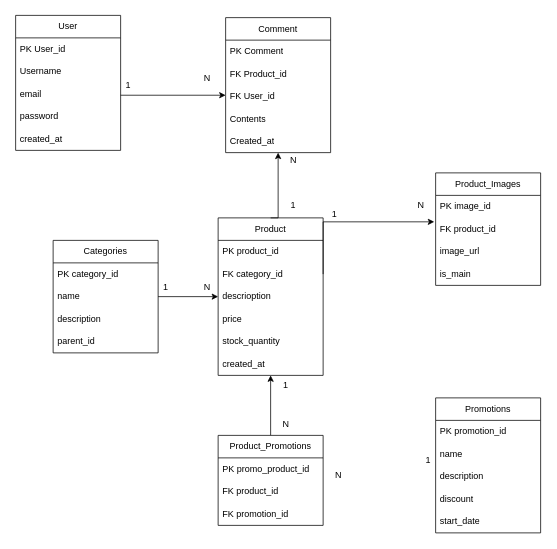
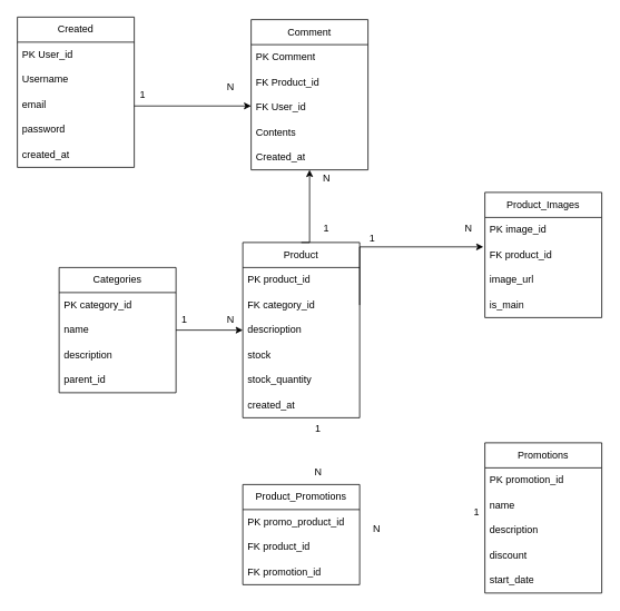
- <mxCell id="2" value="User" style="swimlane;fontStyle=0;childLayout=stackLayout;horizontal=1;startSize=30;horizontalStack=0;resizeParent=1;resizeParentMax=0;resizeLast=0;collapsible=1;marginBottom=0;whiteSpace=wrap;html=1;" vertex="1" parent="1"><mxGeometry x="20" y="20" width="140" height="180" as="geometry"><mxRectangle x="60" y="170" width="70" height="30" as="alternateBounds" /></mxGeometry></mxCell>
+ <mxCell id="2" value="Created" style="swimlane;fontStyle=0;childLayout=stackLayout;horizontal=1;startSize=30;horizontalStack=0;resizeParent=1;resizeParentMax=0;resizeLast=0;collapsible=1;marginBottom=0;whiteSpace=wrap;html=1;" vertex="1" parent="1"><mxGeometry x="20" y="20" width="140" height="180" as="geometry"><mxRectangle x="60" y="170" width="70" height="30" as="alternateBounds" /></mxGeometry></mxCell>
- <mxCell id="22" value="price" style="text;strokeColor=none;fillColor=none;align=left;verticalAlign=middle;spacingLeft=4;spacingRight=4;overflow=hidden;points=[[0,0.5],[1,0.5]];portConstraint=eastwest;rotatable=0;whiteSpace=wrap;html=1;" vertex="1" parent="18"><mxGeometry y="120" width="140" height="30" as="geometry" /></mxCell>
+ <mxCell id="22" value="stock" style="text;strokeColor=none;fillColor=none;align=left;verticalAlign=middle;spacingLeft=4;spacingRight=4;overflow=hidden;points=[[0,0.5],[1,0.5]];portConstraint=eastwest;rotatable=0;whiteSpace=wrap;html=1;" vertex="1" parent="18"><mxGeometry y="120" width="140" height="30" as="geometry" /></mxCell>
- <mxCell id="8" style="edgeStyle=orthogonalEdgeStyle;rounded=0;orthogonalLoop=1;jettySize=auto;html=1;exitX=0.5;exitY=0;exitDx=0;exitDy=0;" edge="1" parent="1" source="9" target="18"><mxGeometry relative="1" as="geometry" /></mxCell>
